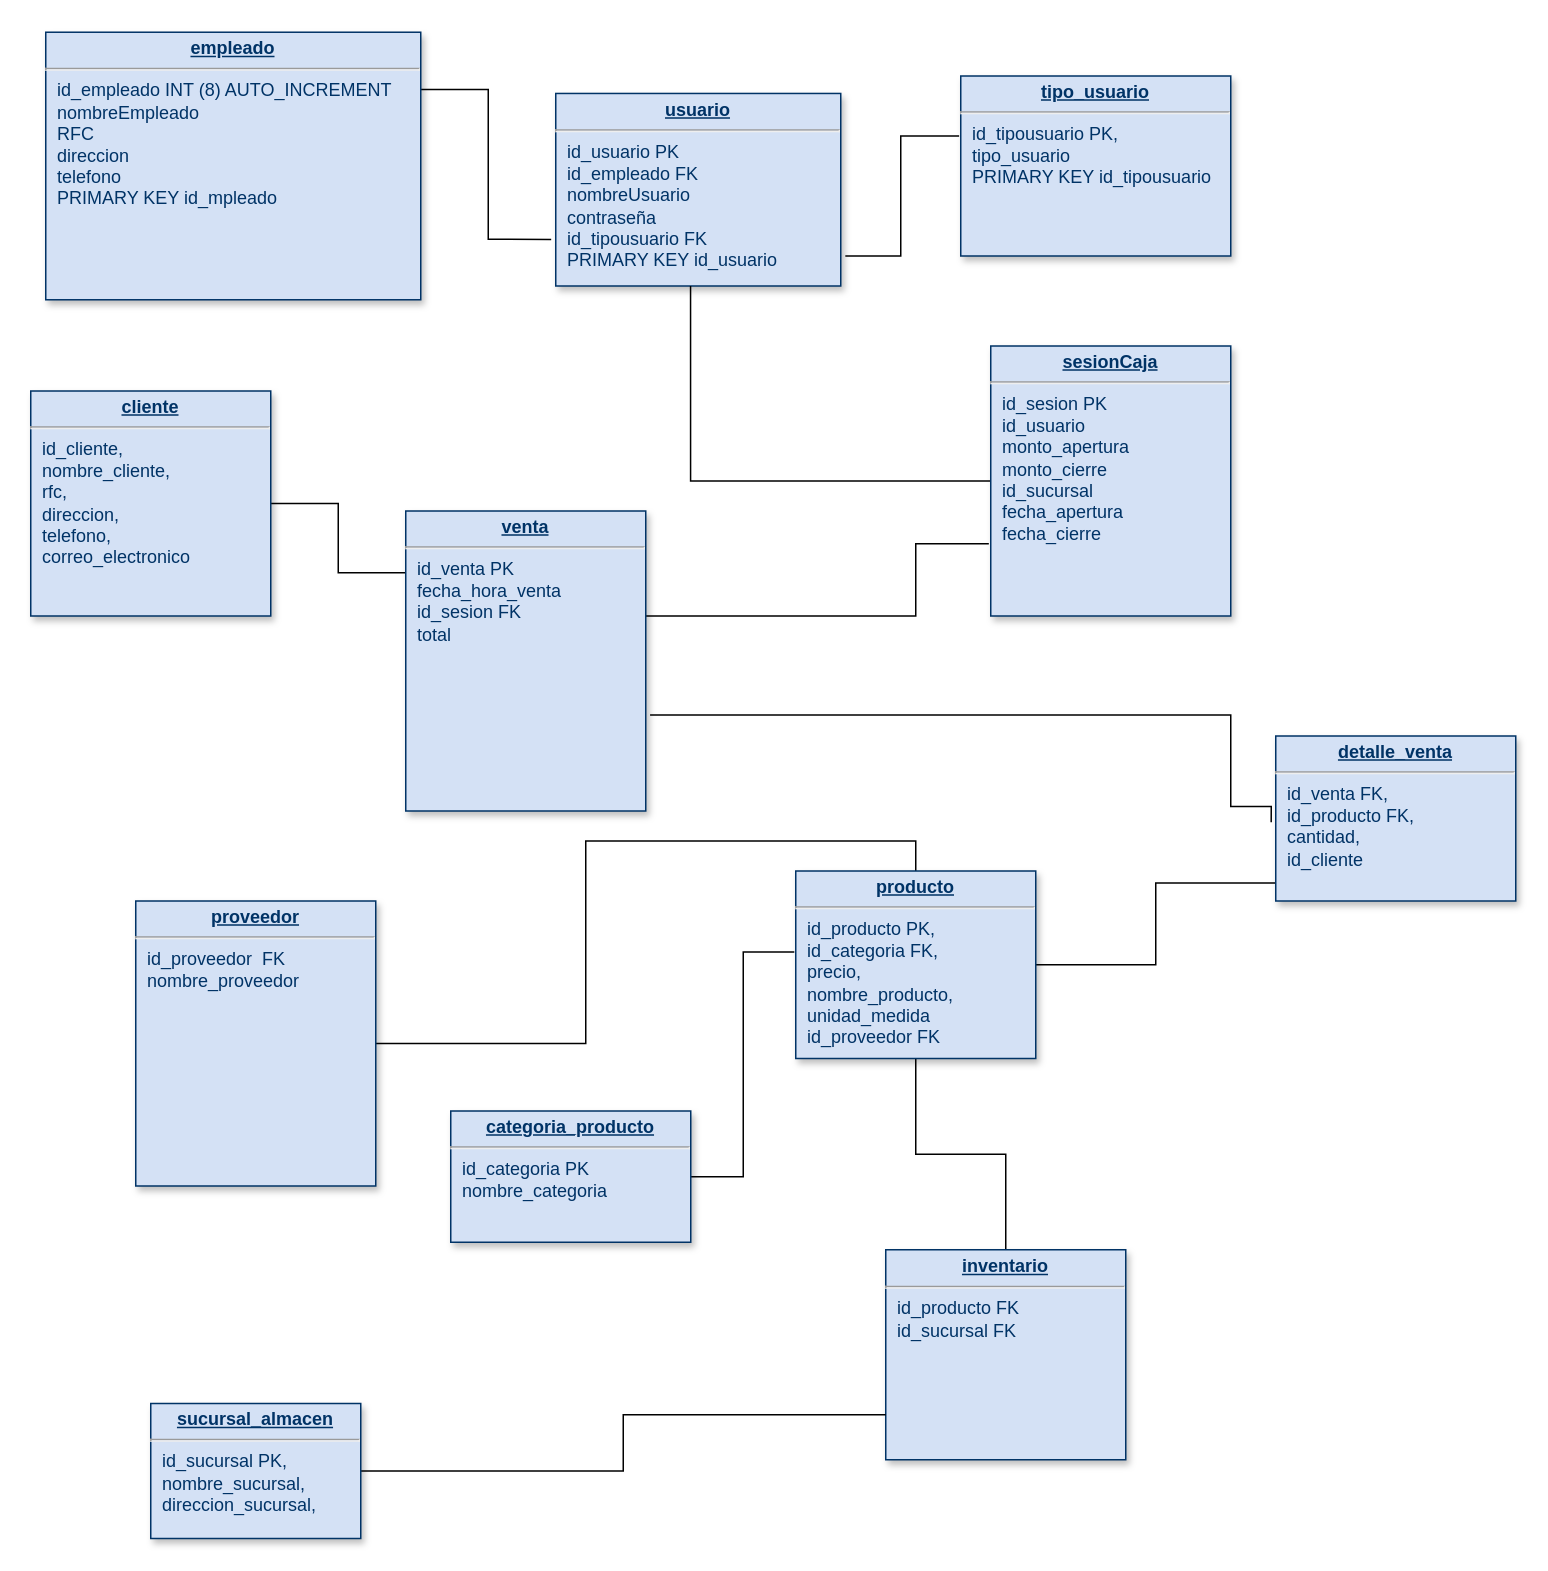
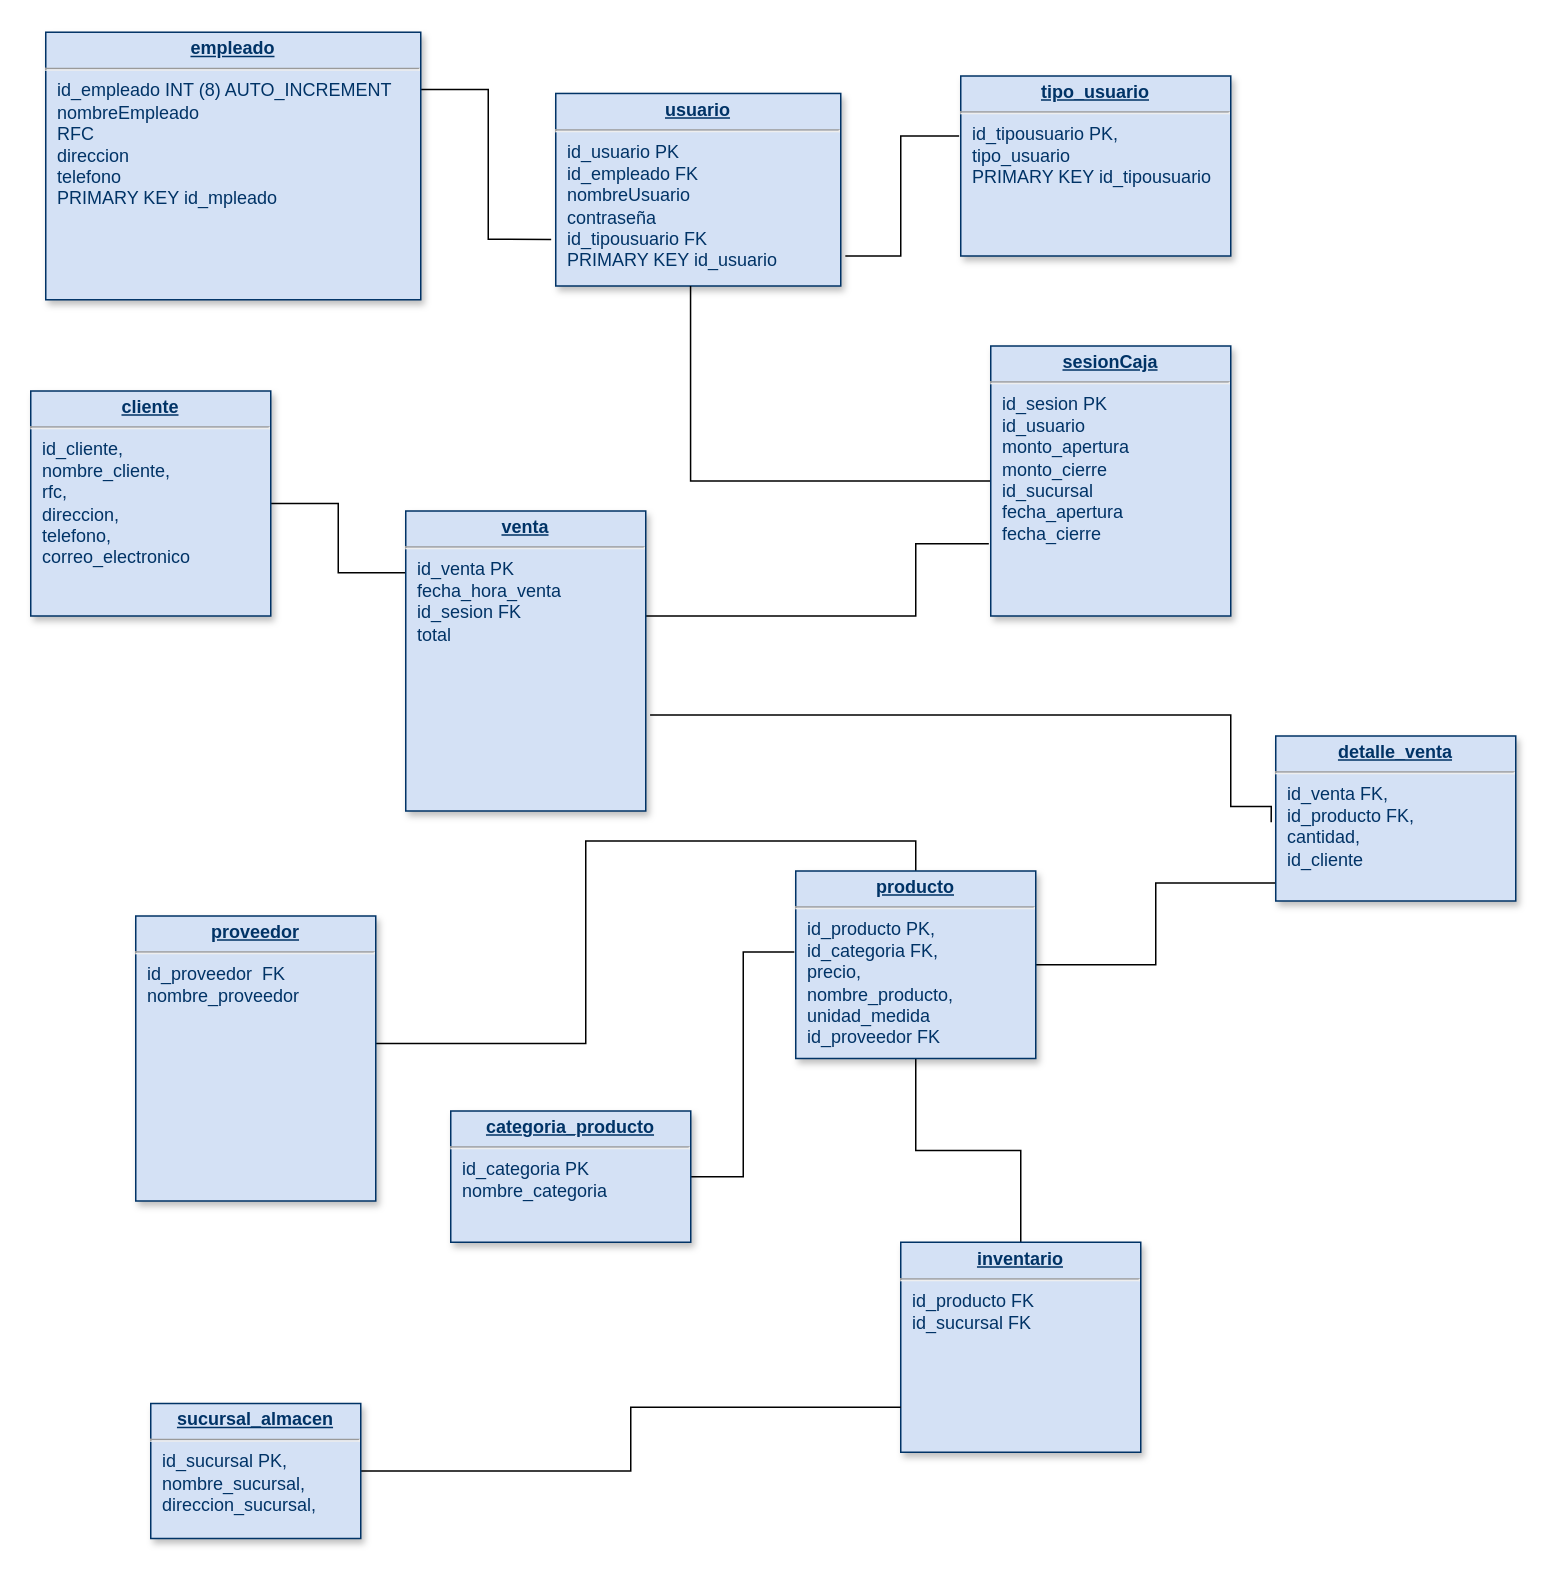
- <mxCell id="24" value="&lt;p style=&quot;margin: 0px; margin-top: 4px; text-align: center; text-decoration: underline;&quot;&gt;&lt;b&gt;proveedor&lt;/b&gt;&lt;/p&gt;&lt;hr&gt;&lt;p style=&quot;margin: 0px; margin-left: 8px;&quot;&gt;id_proveedor&amp;nbsp; FK&lt;/p&gt;&lt;p style=&quot;margin: 0px; margin-left: 8px;&quot;&gt;&lt;span style=&quot;&quot;&gt; &lt;/span&gt;nombre_proveedor&lt;/p&gt;" style="verticalAlign=top;align=left;overflow=fill;fontSize=12;fontFamily=Helvetica;html=1;strokeColor=#003366;shadow=1;fillColor=#D4E1F5;fontColor=#003366" parent="1" vertex="1"><mxGeometry x="90" y="600" width="160" height="190" as="geometry" /></mxCell>
+ <mxCell id="24" value="&lt;p style=&quot;margin: 0px; margin-top: 4px; text-align: center; text-decoration: underline;&quot;&gt;&lt;b&gt;proveedor&lt;/b&gt;&lt;/p&gt;&lt;hr&gt;&lt;p style=&quot;margin: 0px; margin-left: 8px;&quot;&gt;id_proveedor&amp;nbsp; FK&lt;/p&gt;&lt;p style=&quot;margin: 0px; margin-left: 8px;&quot;&gt;&lt;span style=&quot;&quot;&gt; &lt;/span&gt;nombre_proveedor&lt;/p&gt;" style="verticalAlign=top;align=left;overflow=fill;fontSize=12;fontFamily=Helvetica;html=1;strokeColor=#003366;shadow=1;fillColor=#D4E1F5;fontColor=#003366" parent="1" vertex="1"><mxGeometry x="90" y="610" width="160" height="190" as="geometry" /></mxCell>
- <mxCell id="20" value="&lt;p style=&quot;margin: 0px; margin-top: 4px; text-align: center; text-decoration: underline;&quot;&gt;&lt;b&gt;inventario&lt;/b&gt;&lt;/p&gt;&lt;hr&gt;&lt;p style=&quot;margin: 0px; margin-left: 8px;&quot;&gt;id_producto FK&lt;/p&gt;&lt;p style=&quot;margin: 0px; margin-left: 8px;&quot;&gt;id_sucursal FK&lt;/p&gt;" style="verticalAlign=top;align=left;overflow=fill;fontSize=12;fontFamily=Helvetica;html=1;strokeColor=#003366;shadow=1;fillColor=#D4E1F5;fontColor=#003366" parent="1" vertex="1"><mxGeometry x="590" y="832.5" width="160" height="140" as="geometry" /></mxCell>
+ <mxCell id="20" value="&lt;p style=&quot;margin: 0px; margin-top: 4px; text-align: center; text-decoration: underline;&quot;&gt;&lt;b&gt;inventario&lt;/b&gt;&lt;/p&gt;&lt;hr&gt;&lt;p style=&quot;margin: 0px; margin-left: 8px;&quot;&gt;id_producto FK&lt;/p&gt;&lt;p style=&quot;margin: 0px; margin-left: 8px;&quot;&gt;id_sucursal FK&lt;/p&gt;" style="verticalAlign=top;align=left;overflow=fill;fontSize=12;fontFamily=Helvetica;html=1;strokeColor=#003366;shadow=1;fillColor=#D4E1F5;fontColor=#003366" parent="1" vertex="1"><mxGeometry x="600" y="827.5" width="160" height="140" as="geometry" /></mxCell>
